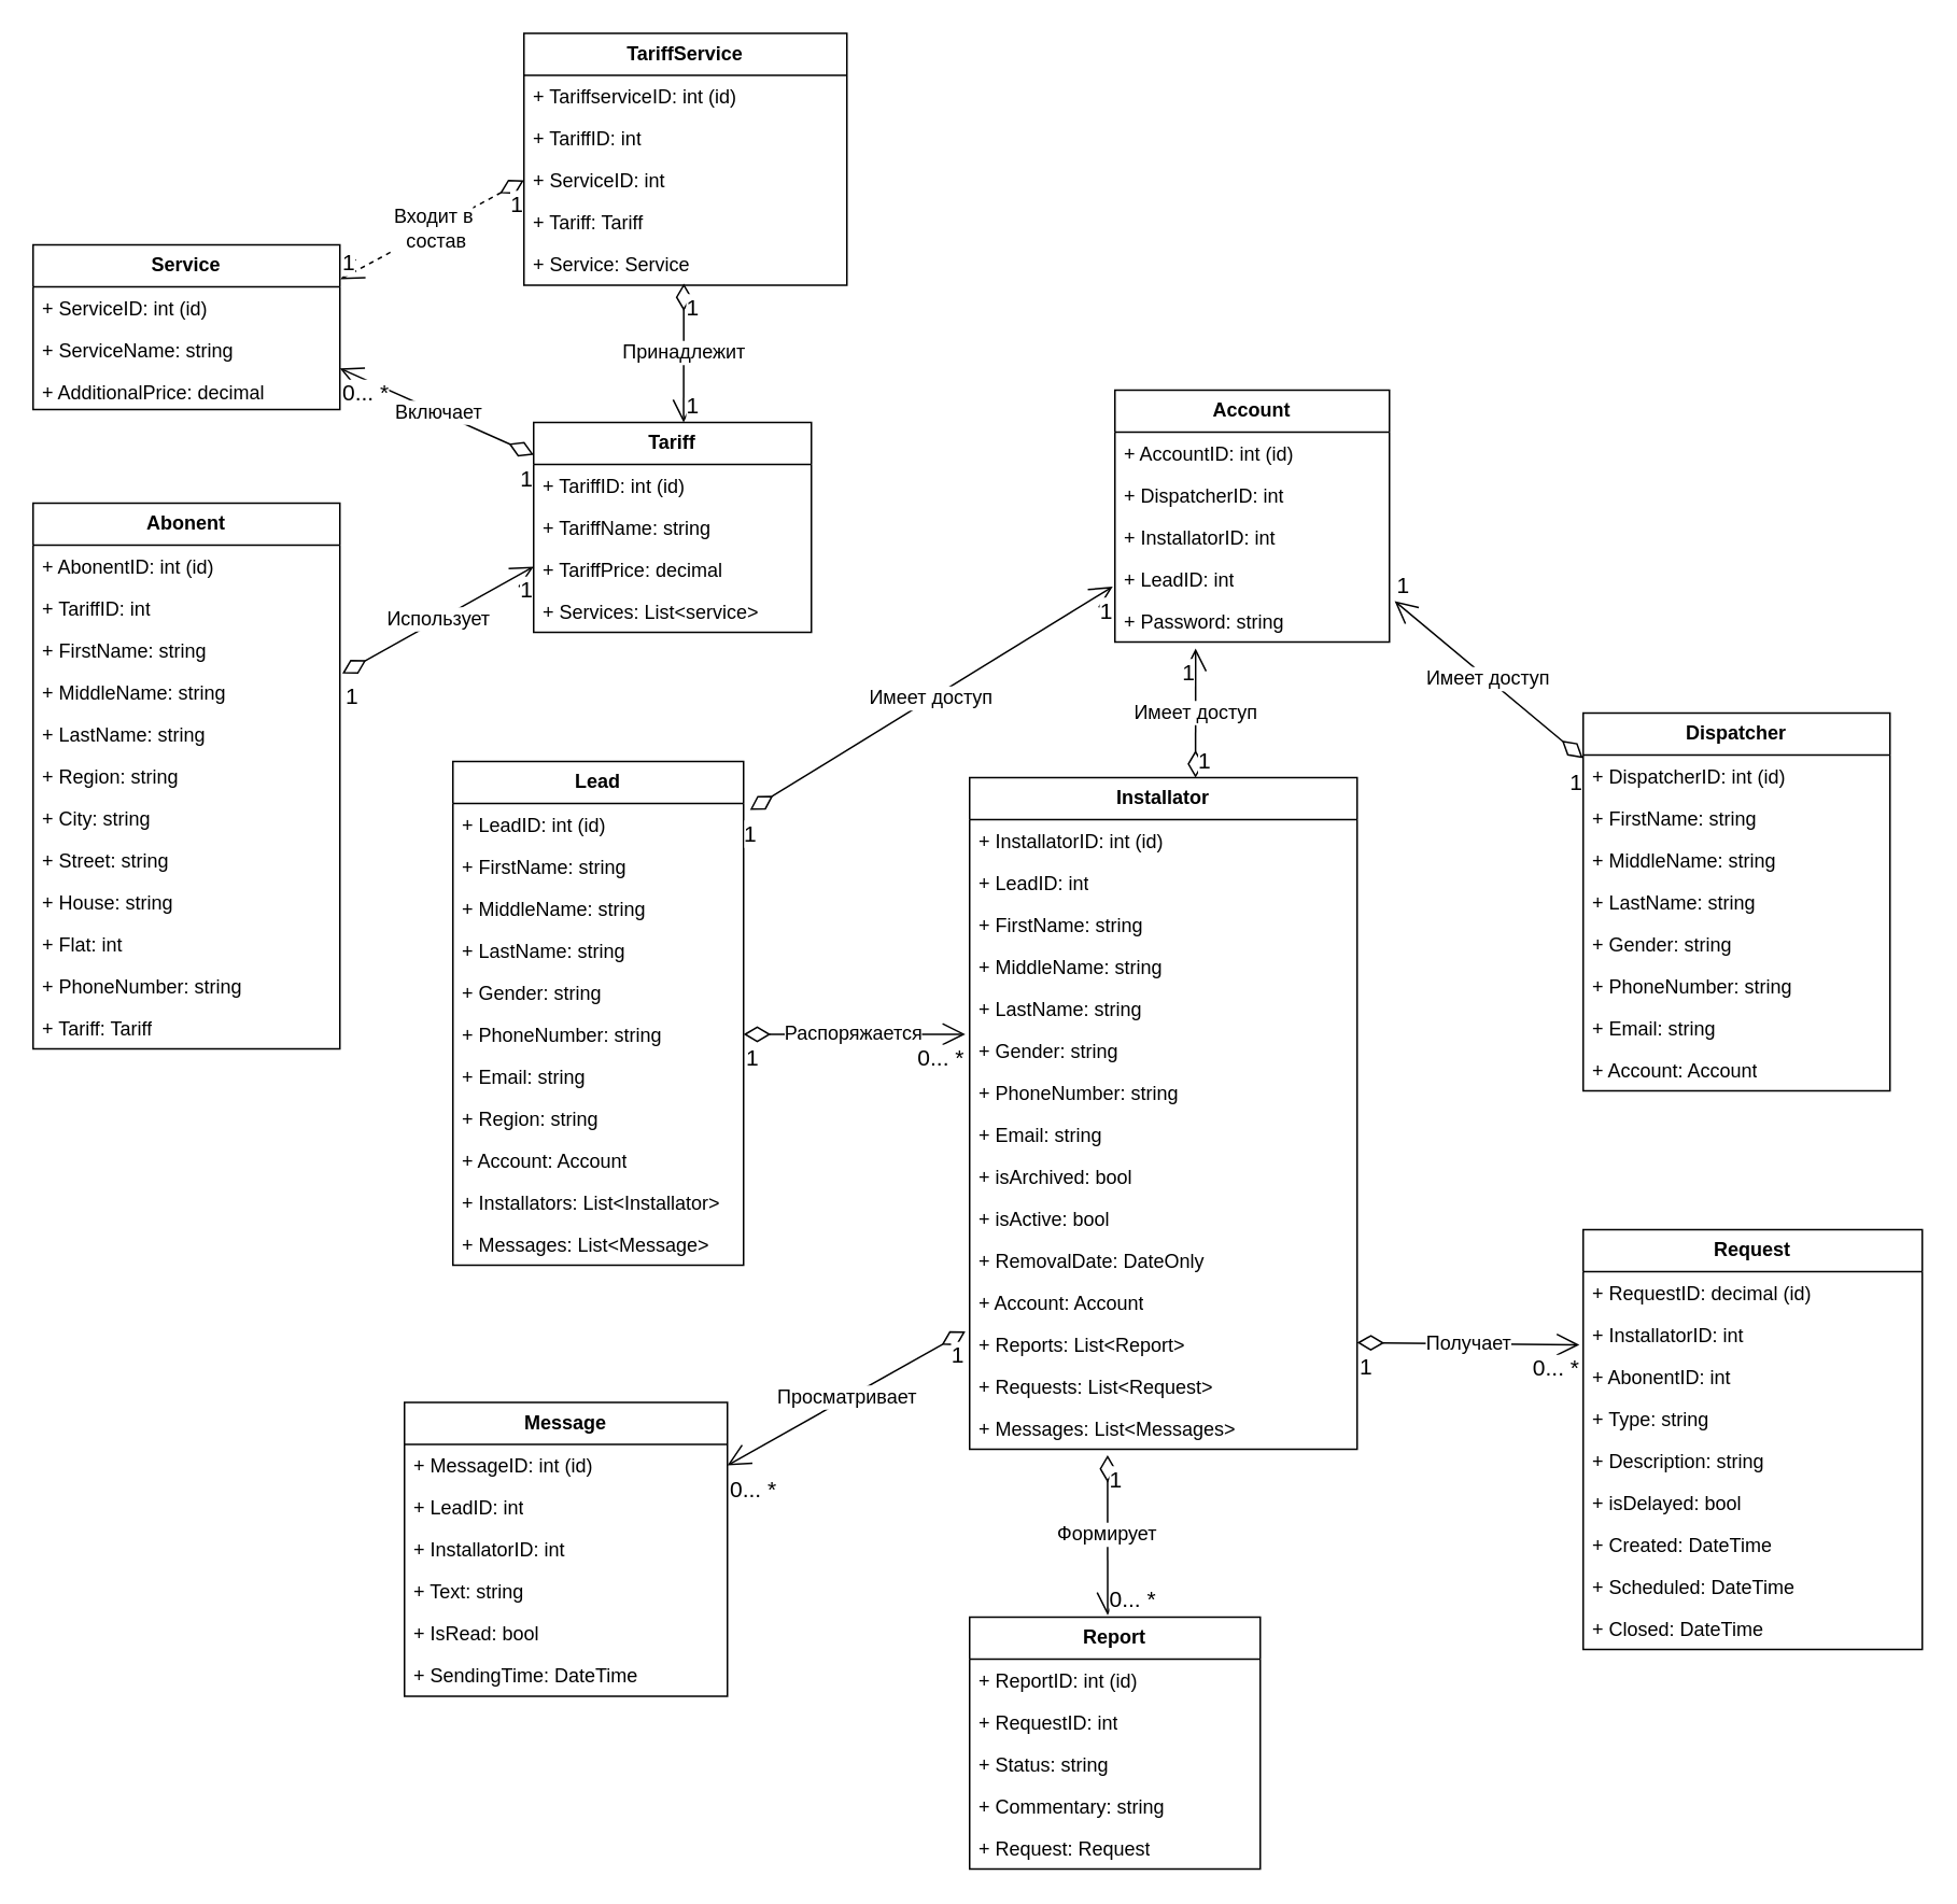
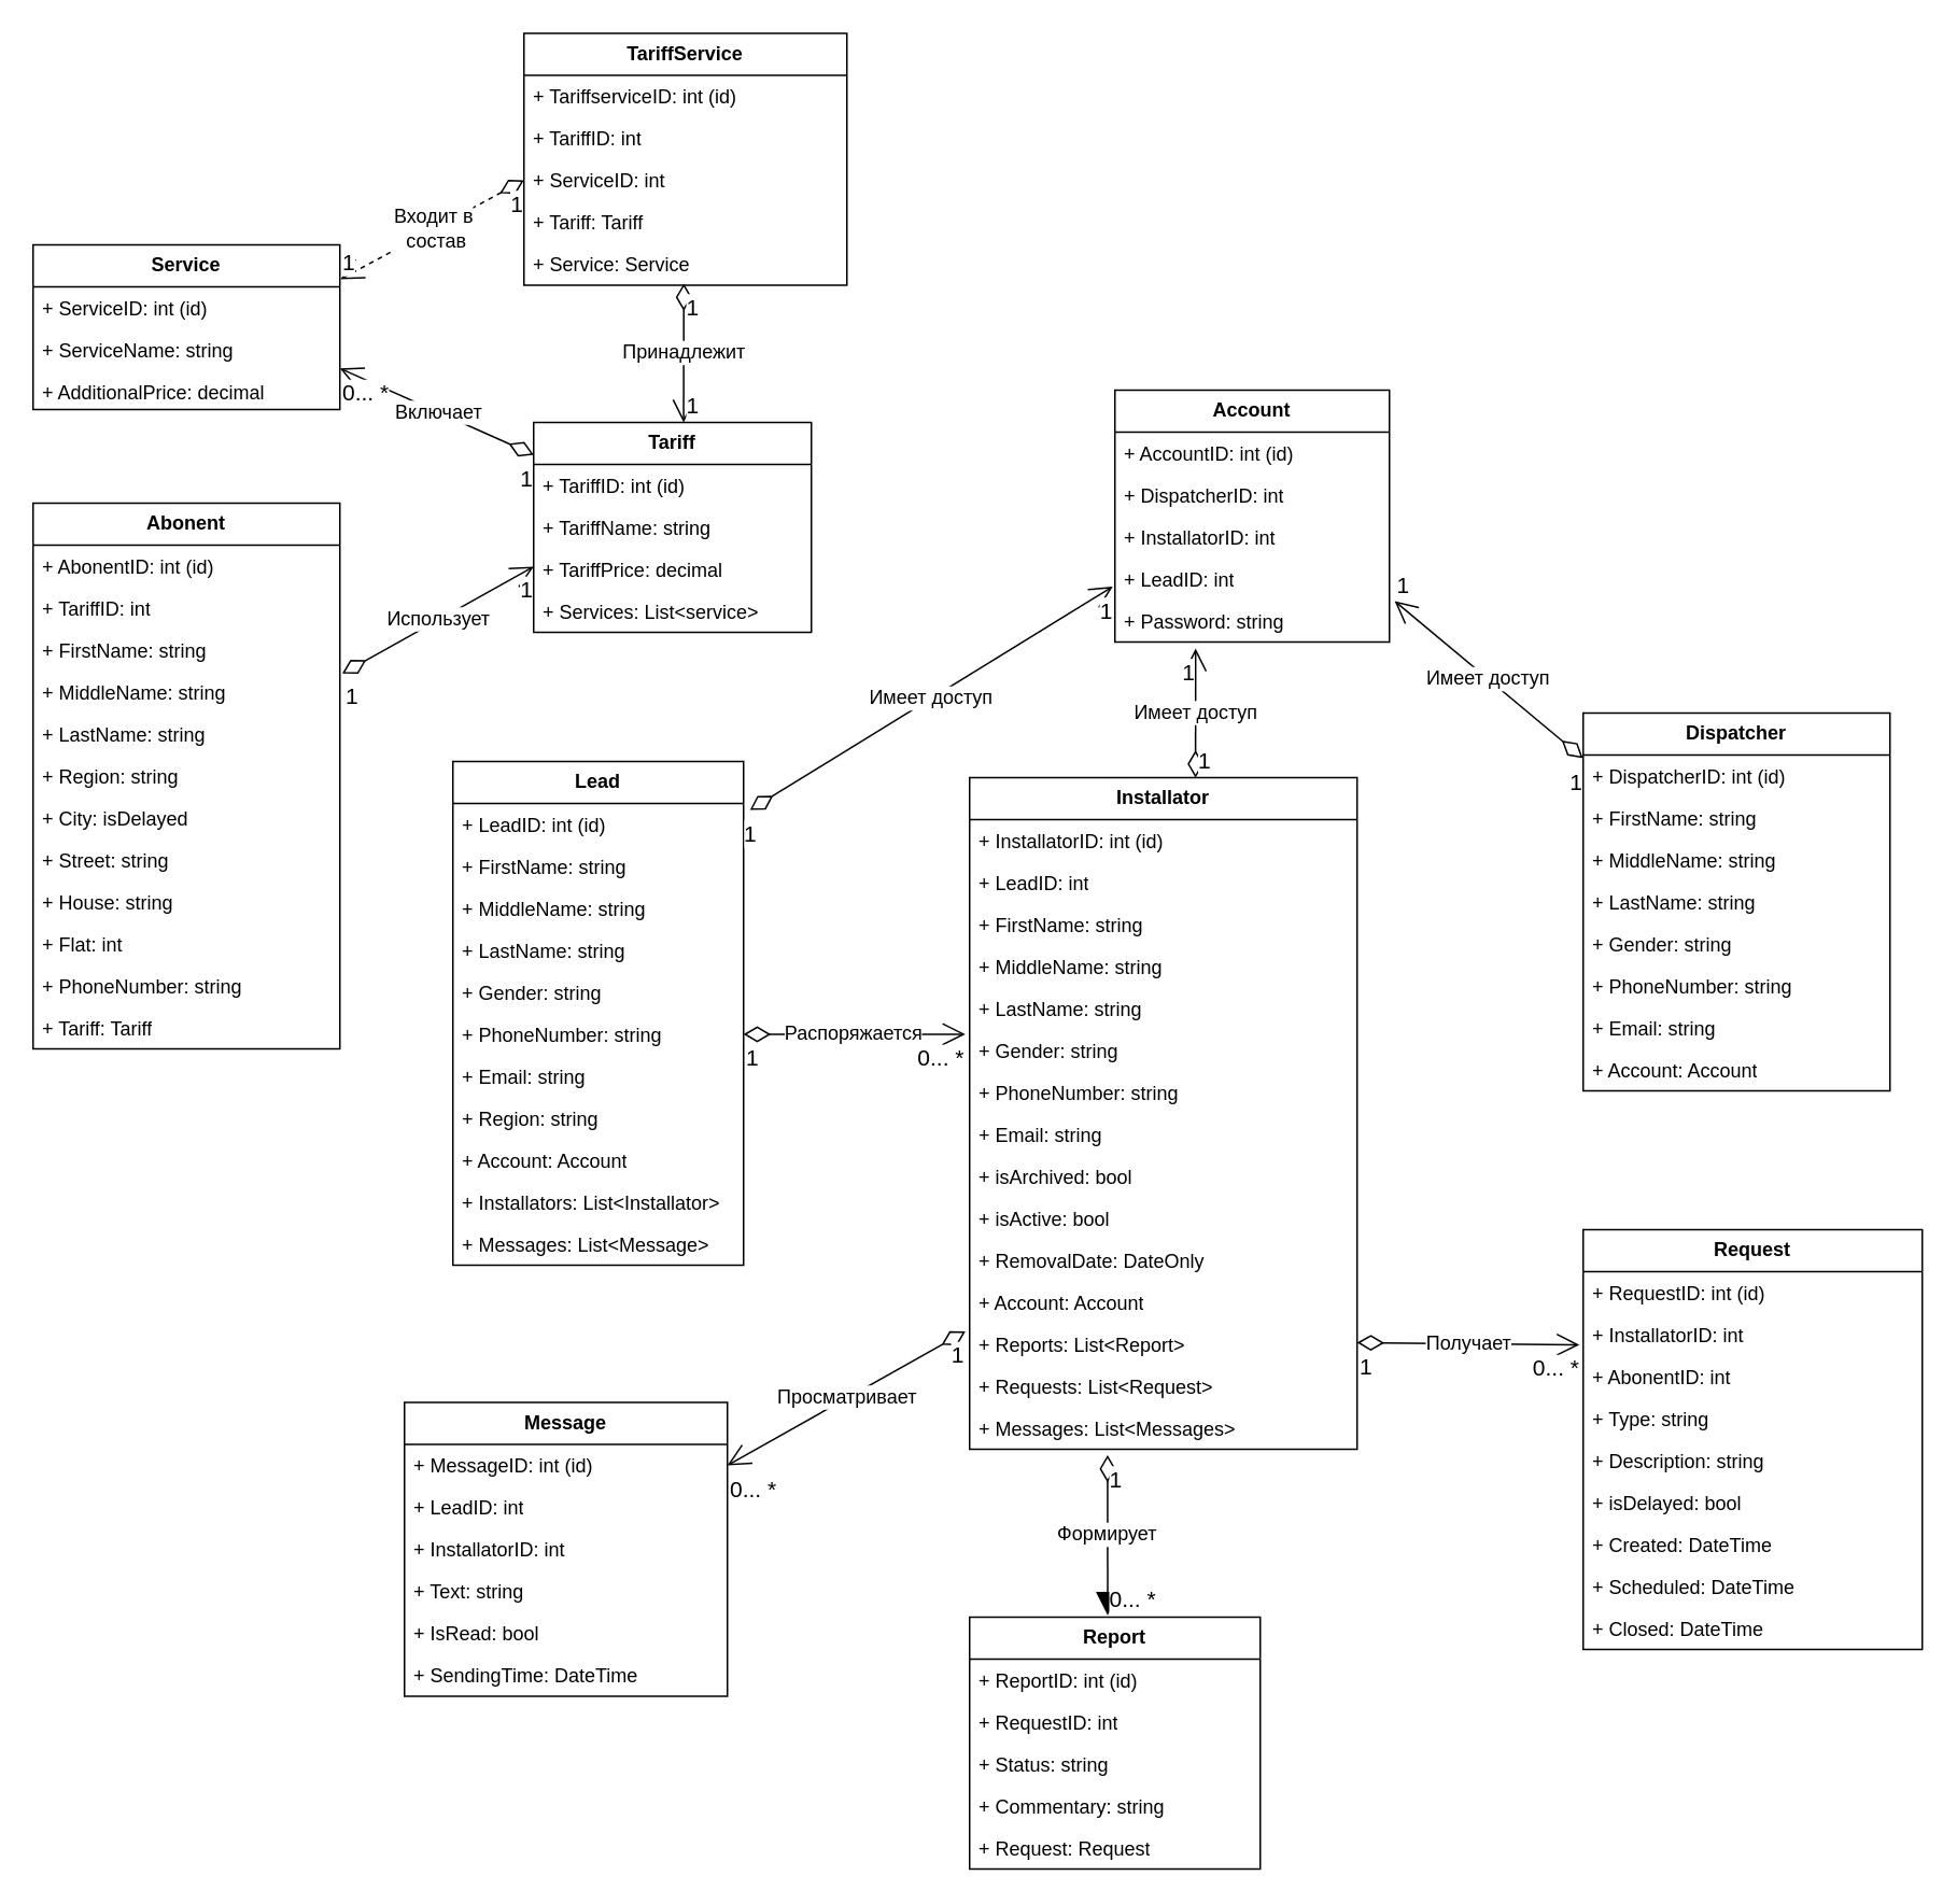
- <mxCell id="9" value="+ City: string" style="text;strokeColor=none;fillColor=none;align=left;verticalAlign=top;spacingLeft=4;spacingRight=4;overflow=hidden;rotatable=0;points=[[0,0.5],[1,0.5]];portConstraint=eastwest;whiteSpace=wrap;html=1;" parent="2" vertex="1"><mxGeometry y="182" width="190" height="26" as="geometry" /></mxCell>
+ <mxCell id="9" value="+ City: isDelayed" style="text;strokeColor=none;fillColor=none;align=left;verticalAlign=top;spacingLeft=4;spacingRight=4;overflow=hidden;rotatable=0;points=[[0,0.5],[1,0.5]];portConstraint=eastwest;whiteSpace=wrap;html=1;" parent="2" vertex="1"><mxGeometry y="182" width="190" height="26" as="geometry" /></mxCell>
- <mxCell id="72" value="+ RequestID: decimal (id)" style="text;strokeColor=none;fillColor=none;align=left;verticalAlign=top;spacingLeft=4;spacingRight=4;overflow=hidden;rotatable=0;points=[[0,0.5],[1,0.5]];portConstraint=eastwest;whiteSpace=wrap;html=1;" parent="71" vertex="1"><mxGeometry y="26" width="210" height="26" as="geometry" /></mxCell>
+ <mxCell id="72" value="+ RequestID: int (id)" style="text;strokeColor=none;fillColor=none;align=left;verticalAlign=top;spacingLeft=4;spacingRight=4;overflow=hidden;rotatable=0;points=[[0,0.5],[1,0.5]];portConstraint=eastwest;whiteSpace=wrap;html=1;" parent="71" vertex="1"><mxGeometry y="26" width="210" height="26" as="geometry" /></mxCell>
- <mxCell id="126" value="Формирует" style="endArrow=open;html=1;endSize=12;startArrow=diamondThin;startSize=14;startFill=0;rounded=0;fontSize=12;exitX=0.356;exitY=1.139;exitDx=0;exitDy=0;entryX=0.475;entryY=-0.007;entryDx=0;entryDy=0;entryPerimeter=0;exitPerimeter=0;" parent="1" source="45" target="65" edge="1"><mxGeometry x="-0.004" relative="1" as="geometry"><mxPoint x="680" y="941" as="sourcePoint" /><mxPoint x="818" y="942" as="targetPoint" /><mxPoint as="offset" /></mxGeometry></mxCell>
+ <mxCell id="126" value="Формирует" style="endArrow=block;html=1;endSize=12;startArrow=diamondThin;startSize=14;startFill=0;rounded=0;fontSize=12;exitX=0.356;exitY=1.139;exitDx=0;exitDy=0;entryX=0.475;entryY=-0.007;entryDx=0;entryDy=0;entryPerimeter=0;exitPerimeter=0;" parent="1" source="45" target="65" edge="1"><mxGeometry x="-0.004" relative="1" as="geometry"><mxPoint x="680" y="941" as="sourcePoint" /><mxPoint x="818" y="942" as="targetPoint" /><mxPoint as="offset" /></mxGeometry></mxCell>
